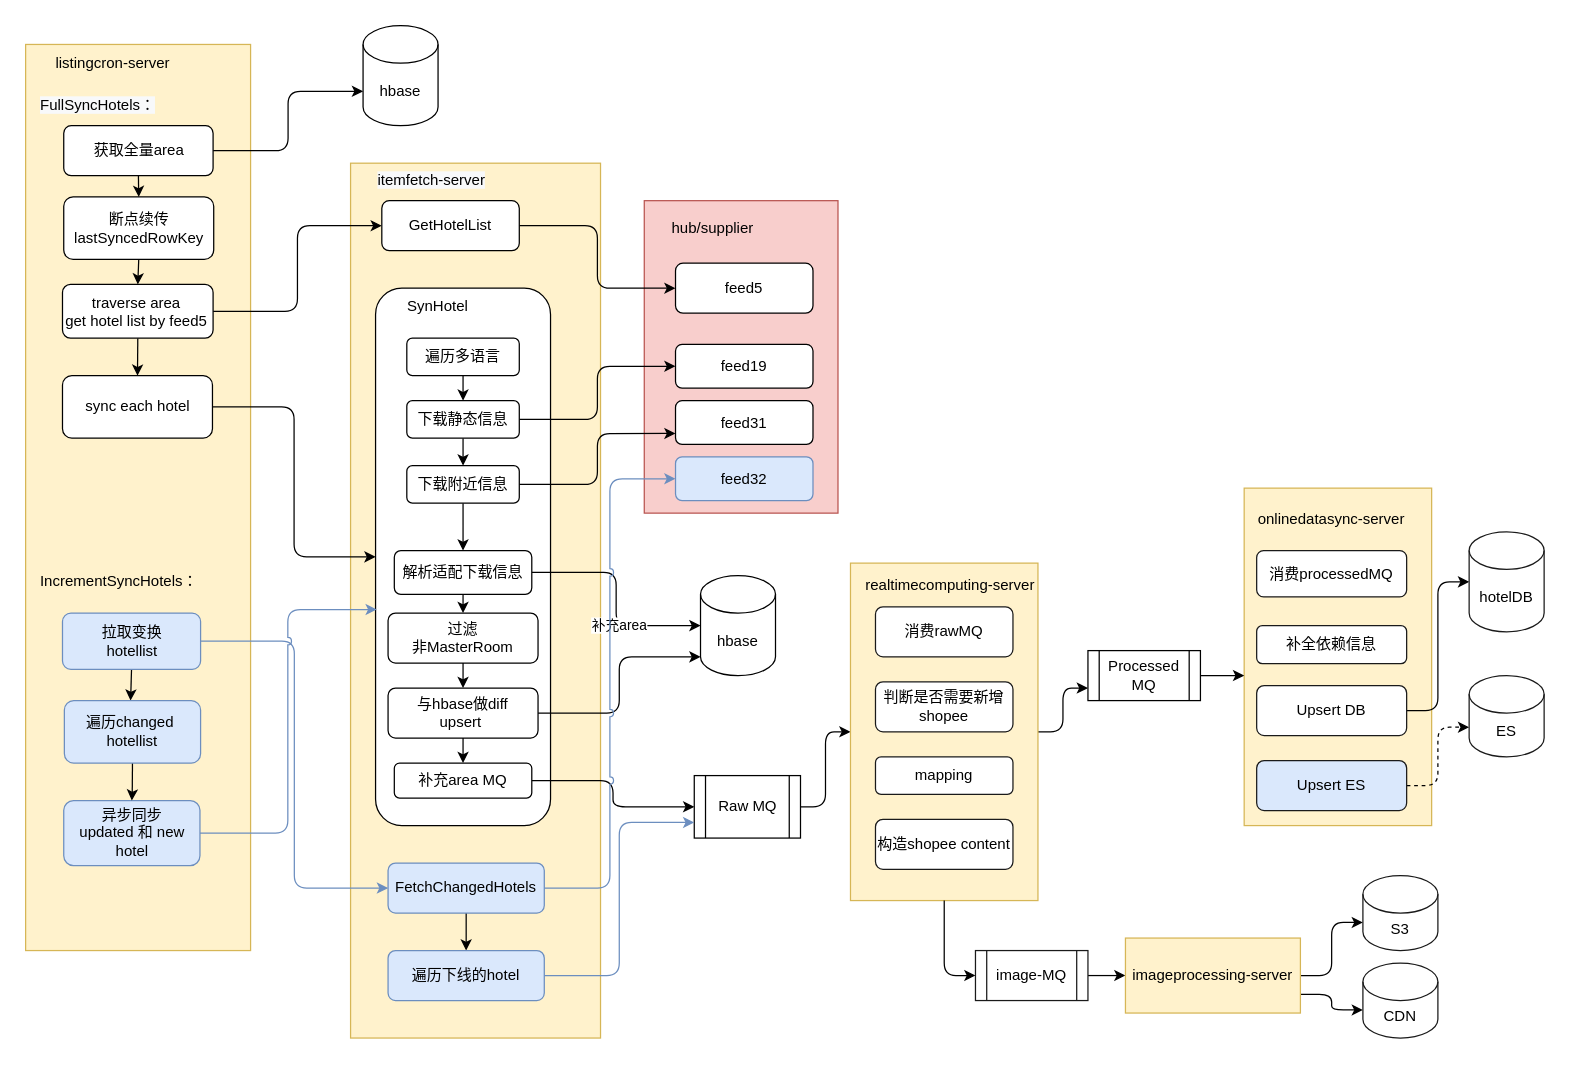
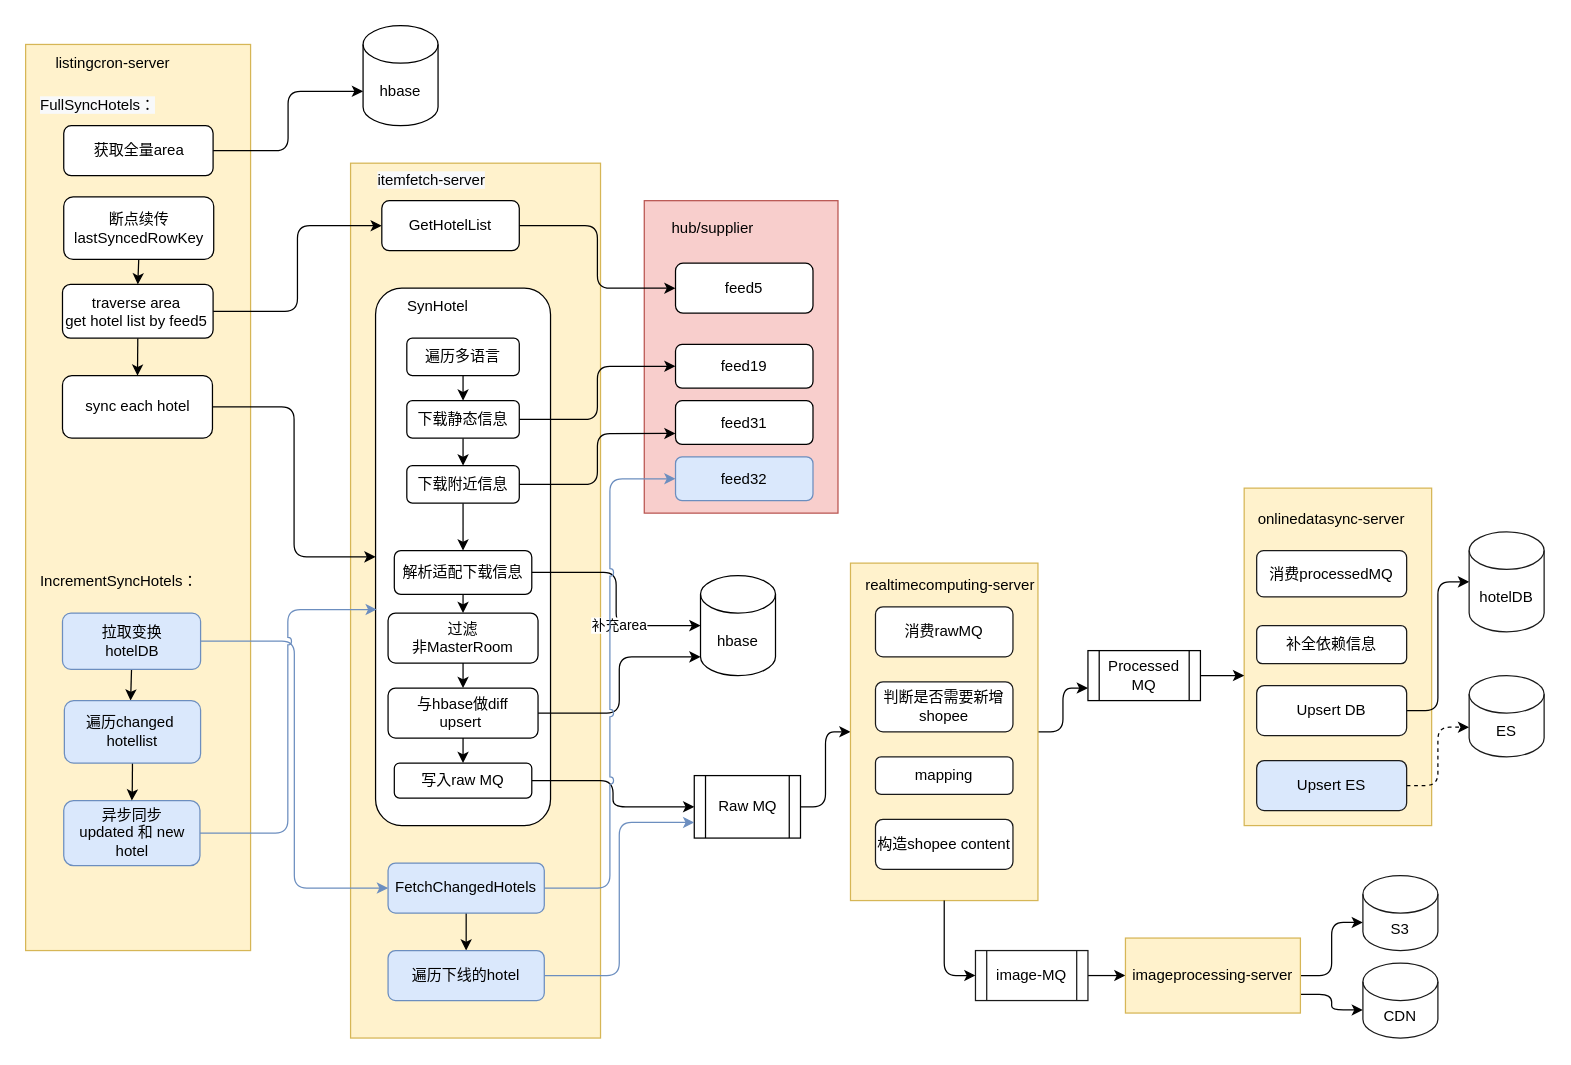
- <mxCell id="8" style="edgeStyle=orthogonalEdgeStyle;rounded=0;orthogonalLoop=1;jettySize=auto;html=1;exitX=0.5;exitY=1;exitDx=0;exitDy=0;entryX=0.5;entryY=0;entryDx=0;entryDy=0;" edge="1" parent="1" source="10" target="12"><mxGeometry relative="1" as="geometry" /></mxCell>
- <mxCell id="51" value="拉取变换&lt;br&gt;hotellist" style="rounded=1;whiteSpace=wrap;html=1;fillColor=#dae8fc;strokeColor=#6c8ebf;" vertex="1" parent="1"><mxGeometry x="49.5" y="490" width="110.5" height="45" as="geometry" /></mxCell>
+ <mxCell id="51" value="拉取变换&lt;br&gt;hotelDB" style="rounded=1;whiteSpace=wrap;html=1;fillColor=#dae8fc;strokeColor=#6c8ebf;" vertex="1" parent="1"><mxGeometry x="49.5" y="490" width="110.5" height="45" as="geometry" /></mxCell>
- <mxCell id="43" value="补充area MQ" style="rounded=1;whiteSpace=wrap;html=1;" vertex="1" parent="1"><mxGeometry x="315" y="610" width="110" height="28" as="geometry" /></mxCell>
+ <mxCell id="43" value="写入raw MQ" style="rounded=1;whiteSpace=wrap;html=1;" vertex="1" parent="1"><mxGeometry x="315" y="610" width="110" height="28" as="geometry" /></mxCell>
